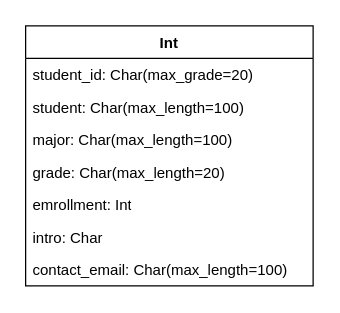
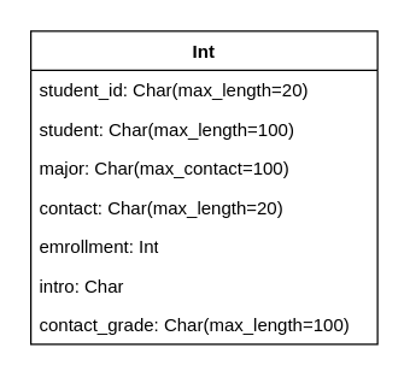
- <mxCell id="3" value="student_id: Char(max_grade=20)" style="text;strokeColor=none;fillColor=none;align=left;verticalAlign=top;spacingLeft=4;spacingRight=4;overflow=hidden;rotatable=0;points=[[0,0.5],[1,0.5]];portConstraint=eastwest;whiteSpace=wrap;html=1;" vertex="1" parent="2"><mxGeometry y="26" width="230" height="26" as="geometry" /></mxCell>
+ <mxCell id="3" value="student_id: Char(max_length=20)" style="text;strokeColor=none;fillColor=none;align=left;verticalAlign=top;spacingLeft=4;spacingRight=4;overflow=hidden;rotatable=0;points=[[0,0.5],[1,0.5]];portConstraint=eastwest;whiteSpace=wrap;html=1;" vertex="1" parent="2"><mxGeometry y="26" width="230" height="26" as="geometry" /></mxCell>
- <mxCell id="5" value="major: Char(max_length=100)" style="text;strokeColor=none;fillColor=none;align=left;verticalAlign=top;spacingLeft=4;spacingRight=4;overflow=hidden;rotatable=0;points=[[0,0.5],[1,0.5]];portConstraint=eastwest;whiteSpace=wrap;html=1;" vertex="1" parent="2"><mxGeometry y="78" width="230" height="26" as="geometry" /></mxCell>
+ <mxCell id="5" value="major: Char(max_contact=100)" style="text;strokeColor=none;fillColor=none;align=left;verticalAlign=top;spacingLeft=4;spacingRight=4;overflow=hidden;rotatable=0;points=[[0,0.5],[1,0.5]];portConstraint=eastwest;whiteSpace=wrap;html=1;" vertex="1" parent="2"><mxGeometry y="78" width="230" height="26" as="geometry" /></mxCell>
- <mxCell id="6" value="grade: Char(max_length=20)" style="text;strokeColor=none;fillColor=none;align=left;verticalAlign=top;spacingLeft=4;spacingRight=4;overflow=hidden;rotatable=0;points=[[0,0.5],[1,0.5]];portConstraint=eastwest;whiteSpace=wrap;html=1;" vertex="1" parent="2"><mxGeometry y="104" width="230" height="26" as="geometry" /></mxCell>
+ <mxCell id="6" value="contact: Char(max_length=20)" style="text;strokeColor=none;fillColor=none;align=left;verticalAlign=top;spacingLeft=4;spacingRight=4;overflow=hidden;rotatable=0;points=[[0,0.5],[1,0.5]];portConstraint=eastwest;whiteSpace=wrap;html=1;" vertex="1" parent="2"><mxGeometry y="104" width="230" height="26" as="geometry" /></mxCell>
- <mxCell id="9" value="contact_email: Char(max_length=100)" style="text;strokeColor=none;fillColor=none;align=left;verticalAlign=top;spacingLeft=4;spacingRight=4;overflow=hidden;rotatable=0;points=[[0,0.5],[1,0.5]];portConstraint=eastwest;whiteSpace=wrap;html=1;" vertex="1" parent="2"><mxGeometry y="182" width="230" height="26" as="geometry" /></mxCell>
+ <mxCell id="9" value="contact_grade: Char(max_length=100)" style="text;strokeColor=none;fillColor=none;align=left;verticalAlign=top;spacingLeft=4;spacingRight=4;overflow=hidden;rotatable=0;points=[[0,0.5],[1,0.5]];portConstraint=eastwest;whiteSpace=wrap;html=1;" vertex="1" parent="2"><mxGeometry y="182" width="230" height="26" as="geometry" /></mxCell>
